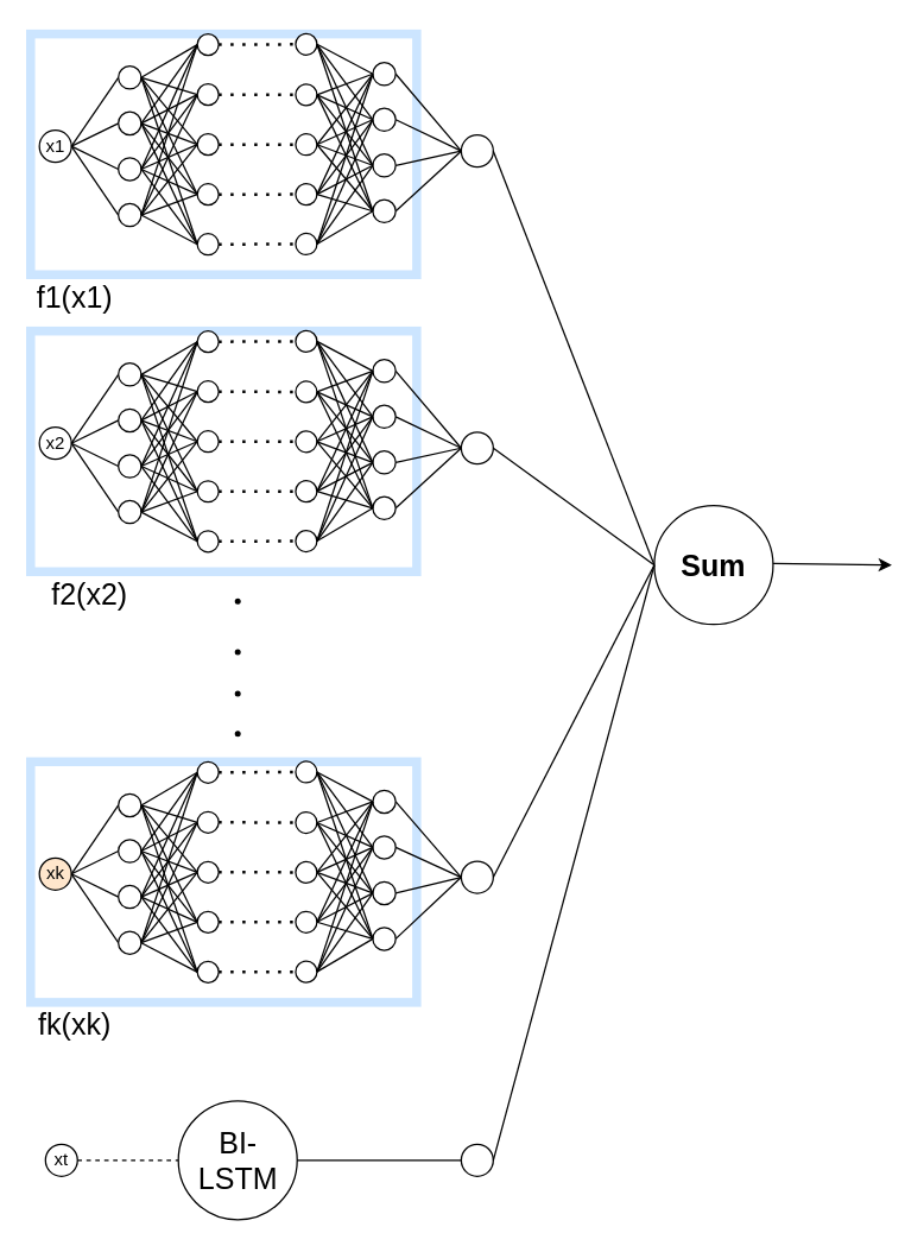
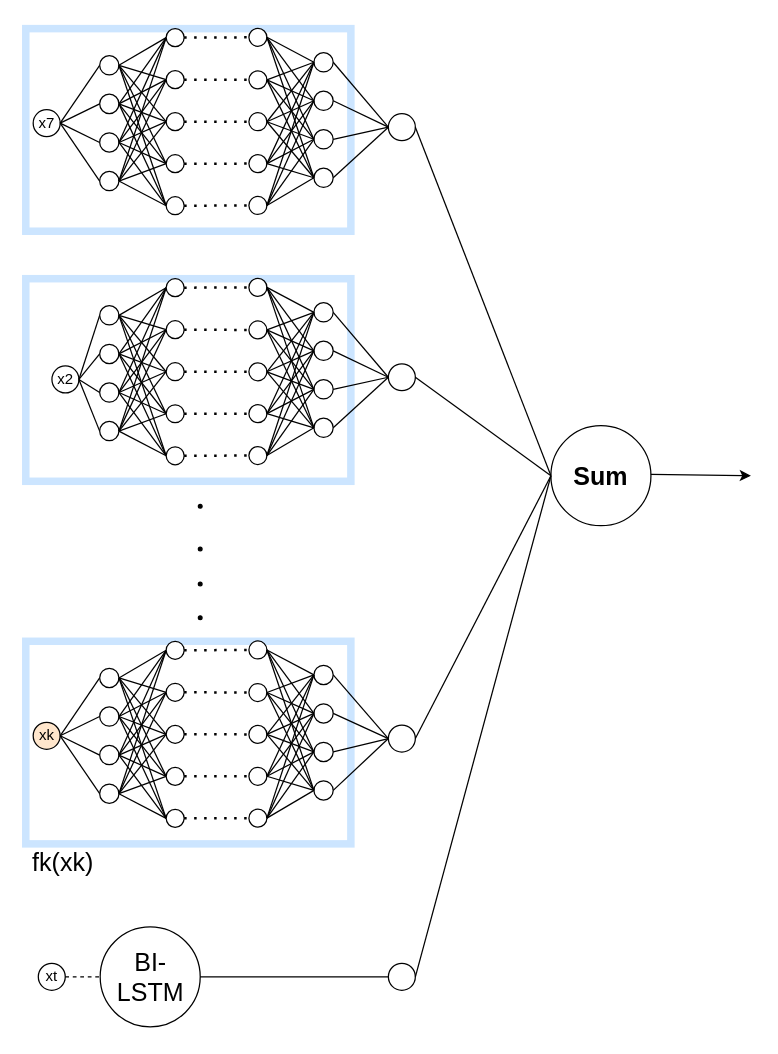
- <mxCell id="4" value="x1" style="ellipse;whiteSpace=wrap;html=1;aspect=fixed;" vertex="1" parent="2"><mxGeometry x="5.909" y="67.215" width="21.577" height="21.577" as="geometry" /></mxCell>
+ <mxCell id="4" value="x7" style="ellipse;whiteSpace=wrap;html=1;aspect=fixed;" vertex="1" parent="2"><mxGeometry x="5.909" y="67.215" width="21.577" height="21.577" as="geometry" /></mxCell>
- <mxCell id="233" value="f1(x1)" style="text;html=1;strokeColor=none;fillColor=none;align=center;verticalAlign=middle;whiteSpace=wrap;rounded=0;fontSize=20;" vertex="1" parent="1"><mxGeometry x="20" y="184.44" width="60" height="30" as="geometry" /></mxCell>
- <mxCell id="78" value="x2" style="ellipse;whiteSpace=wrap;html=1;aspect=fixed;" vertex="1" parent="76"><mxGeometry x="5.909" y="67.215" width="21.577" height="21.577" as="geometry" /></mxCell>
+ <mxCell id="78" value="x2" style="ellipse;whiteSpace=wrap;html=1;aspect=fixed;" vertex="1" parent="76"><mxGeometry x="20.909" y="72.215" width="21.577" height="21.577" as="geometry" /></mxCell>
- <mxCell id="232" value="f2(x2)" style="text;html=1;strokeColor=none;fillColor=none;align=center;verticalAlign=middle;whiteSpace=wrap;rounded=0;fontSize=20;" vertex="1" parent="1"><mxGeometry x="30" y="384.44" width="60" height="30" as="geometry" /></mxCell>
- <mxCell id="250" value="BI-LSTM" style="ellipse;whiteSpace=wrap;html=1;aspect=fixed;fontSize=20;strokeColor=#000000;strokeWidth=1;fillColor=none;" vertex="1" parent="1"><mxGeometry x="119.5" y="740.79" width="80" height="80" as="geometry" /></mxCell>
+ <mxCell id="250" value="BI-LSTM" style="ellipse;whiteSpace=wrap;html=1;aspect=fixed;fontSize=20;strokeColor=#000000;strokeWidth=1;fillColor=none;" vertex="1" parent="1"><mxGeometry x="79.5" y="740.79" width="80" height="80" as="geometry" /></mxCell>
